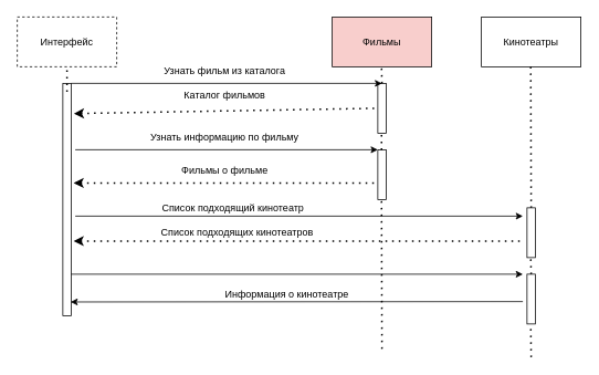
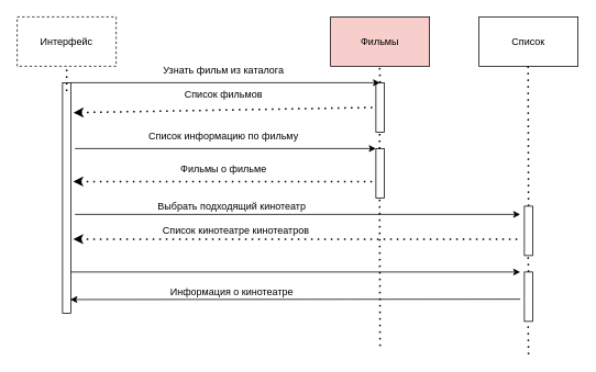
- <mxCell id="4" value="Кинотеатры" style="rounded=0;whiteSpace=wrap;html=1;" vertex="1" parent="1"><mxGeometry x="580" y="20" width="120" height="60" as="geometry" /></mxCell>
+ <mxCell id="4" value="Список" style="rounded=0;whiteSpace=wrap;html=1;" vertex="1" parent="1"><mxGeometry x="580" y="20" width="120" height="60" as="geometry" /></mxCell>
- <mxCell id="14" value="Каталог фильмов" style="text;html=1;align=center;verticalAlign=middle;resizable=0;points=[];autosize=1;strokeColor=none;fillColor=none;" vertex="1" parent="1"><mxGeometry x="210" y="100" width="120" height="30" as="geometry" /></mxCell>
+ <mxCell id="14" value="Список фильмов" style="text;html=1;align=center;verticalAlign=middle;resizable=0;points=[];autosize=1;strokeColor=none;fillColor=none;" vertex="1" parent="1"><mxGeometry x="210" y="100" width="120" height="30" as="geometry" /></mxCell>
- <mxCell id="16" value="Узнать информацию по фильму" style="text;html=1;align=center;verticalAlign=middle;resizable=0;points=[];autosize=1;strokeColor=none;fillColor=none;" vertex="1" parent="1"><mxGeometry x="170" y="150" width="200" height="30" as="geometry" /></mxCell>
+ <mxCell id="16" value="Список информацию по фильму" style="text;html=1;align=center;verticalAlign=middle;resizable=0;points=[];autosize=1;strokeColor=none;fillColor=none;" vertex="1" parent="1"><mxGeometry x="170" y="150" width="200" height="30" as="geometry" /></mxCell>
- <mxCell id="22" value="Список подходящий кинотеатр" style="text;html=1;align=center;verticalAlign=middle;resizable=0;points=[];autosize=1;strokeColor=none;fillColor=none;" vertex="1" parent="1"><mxGeometry x="180" y="235" width="200" height="30" as="geometry" /></mxCell>
+ <mxCell id="22" value="Выбрать подходящий кинотеатр" style="text;html=1;align=center;verticalAlign=middle;resizable=0;points=[];autosize=1;strokeColor=none;fillColor=none;" vertex="1" parent="1"><mxGeometry x="180" y="235" width="200" height="30" as="geometry" /></mxCell>
- <mxCell id="24" value="Список подходящих кинотеатров" style="text;html=1;align=center;verticalAlign=middle;resizable=0;points=[];autosize=1;strokeColor=none;fillColor=none;" vertex="1" parent="1"><mxGeometry x="180" y="265" width="210" height="30" as="geometry" /></mxCell>
+ <mxCell id="24" value="Список кинотеатре кинотеатров" style="text;html=1;align=center;verticalAlign=middle;resizable=0;points=[];autosize=1;strokeColor=none;fillColor=none;" vertex="1" parent="1"><mxGeometry x="180" y="265" width="210" height="30" as="geometry" /></mxCell>
- <mxCell id="29" value="Информация о кинотеатре" style="text;html=1;align=center;verticalAlign=middle;resizable=0;points=[];autosize=1;strokeColor=none;fillColor=none;" vertex="1" parent="1"><mxGeometry x="260" y="340" width="170" height="30" as="geometry" /></mxCell>
+ <mxCell id="29" value="Информация о кинотеатре" style="text;html=1;align=center;verticalAlign=middle;resizable=0;points=[];autosize=1;strokeColor=none;fillColor=none;" vertex="1" parent="1"><mxGeometry x="195" y="340" width="170" height="30" as="geometry" /></mxCell>
